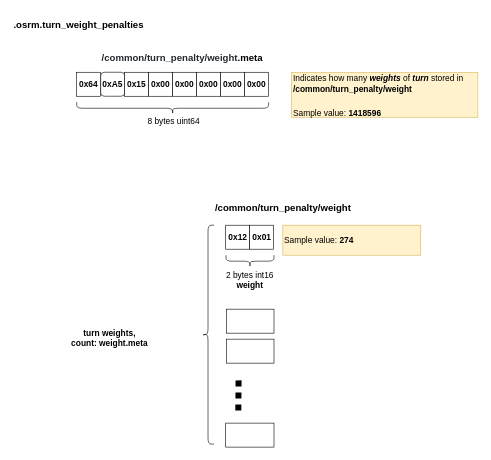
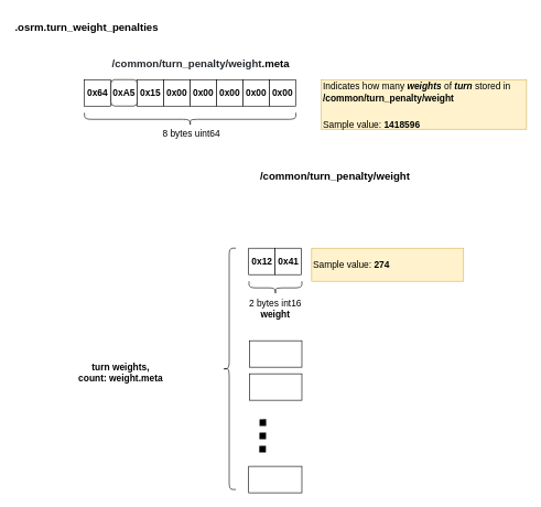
- <mxCell id="15" value="/common/turn_penalty/weight" style="text;html=1;strokeColor=none;fillColor=none;align=left;verticalAlign=middle;whiteSpace=wrap;rounded=0;fontSize=16;fontStyle=1" parent="1" vertex="1"><mxGeometry x="356" y="335" width="245" height="20" as="geometry" /></mxCell>
+ <mxCell id="15" value="/common/turn_penalty/weight" style="text;html=1;strokeColor=none;fillColor=none;align=left;verticalAlign=middle;whiteSpace=wrap;rounded=0;fontSize=16;fontStyle=1" parent="1" vertex="1"><mxGeometry x="391" y="255" width="245" height="20" as="geometry" /></mxCell>
- <mxCell id="17" value="0x01" style="rounded=0;whiteSpace=wrap;html=1;fontStyle=1;fontSize=14;" parent="1" vertex="1"><mxGeometry x="415.5" y="375" width="40" height="40" as="geometry" /></mxCell>
+ <mxCell id="17" value="0x41" style="rounded=0;whiteSpace=wrap;html=1;fontStyle=1;fontSize=14;" parent="1" vertex="1"><mxGeometry x="415.5" y="375" width="40" height="40" as="geometry" /></mxCell>
